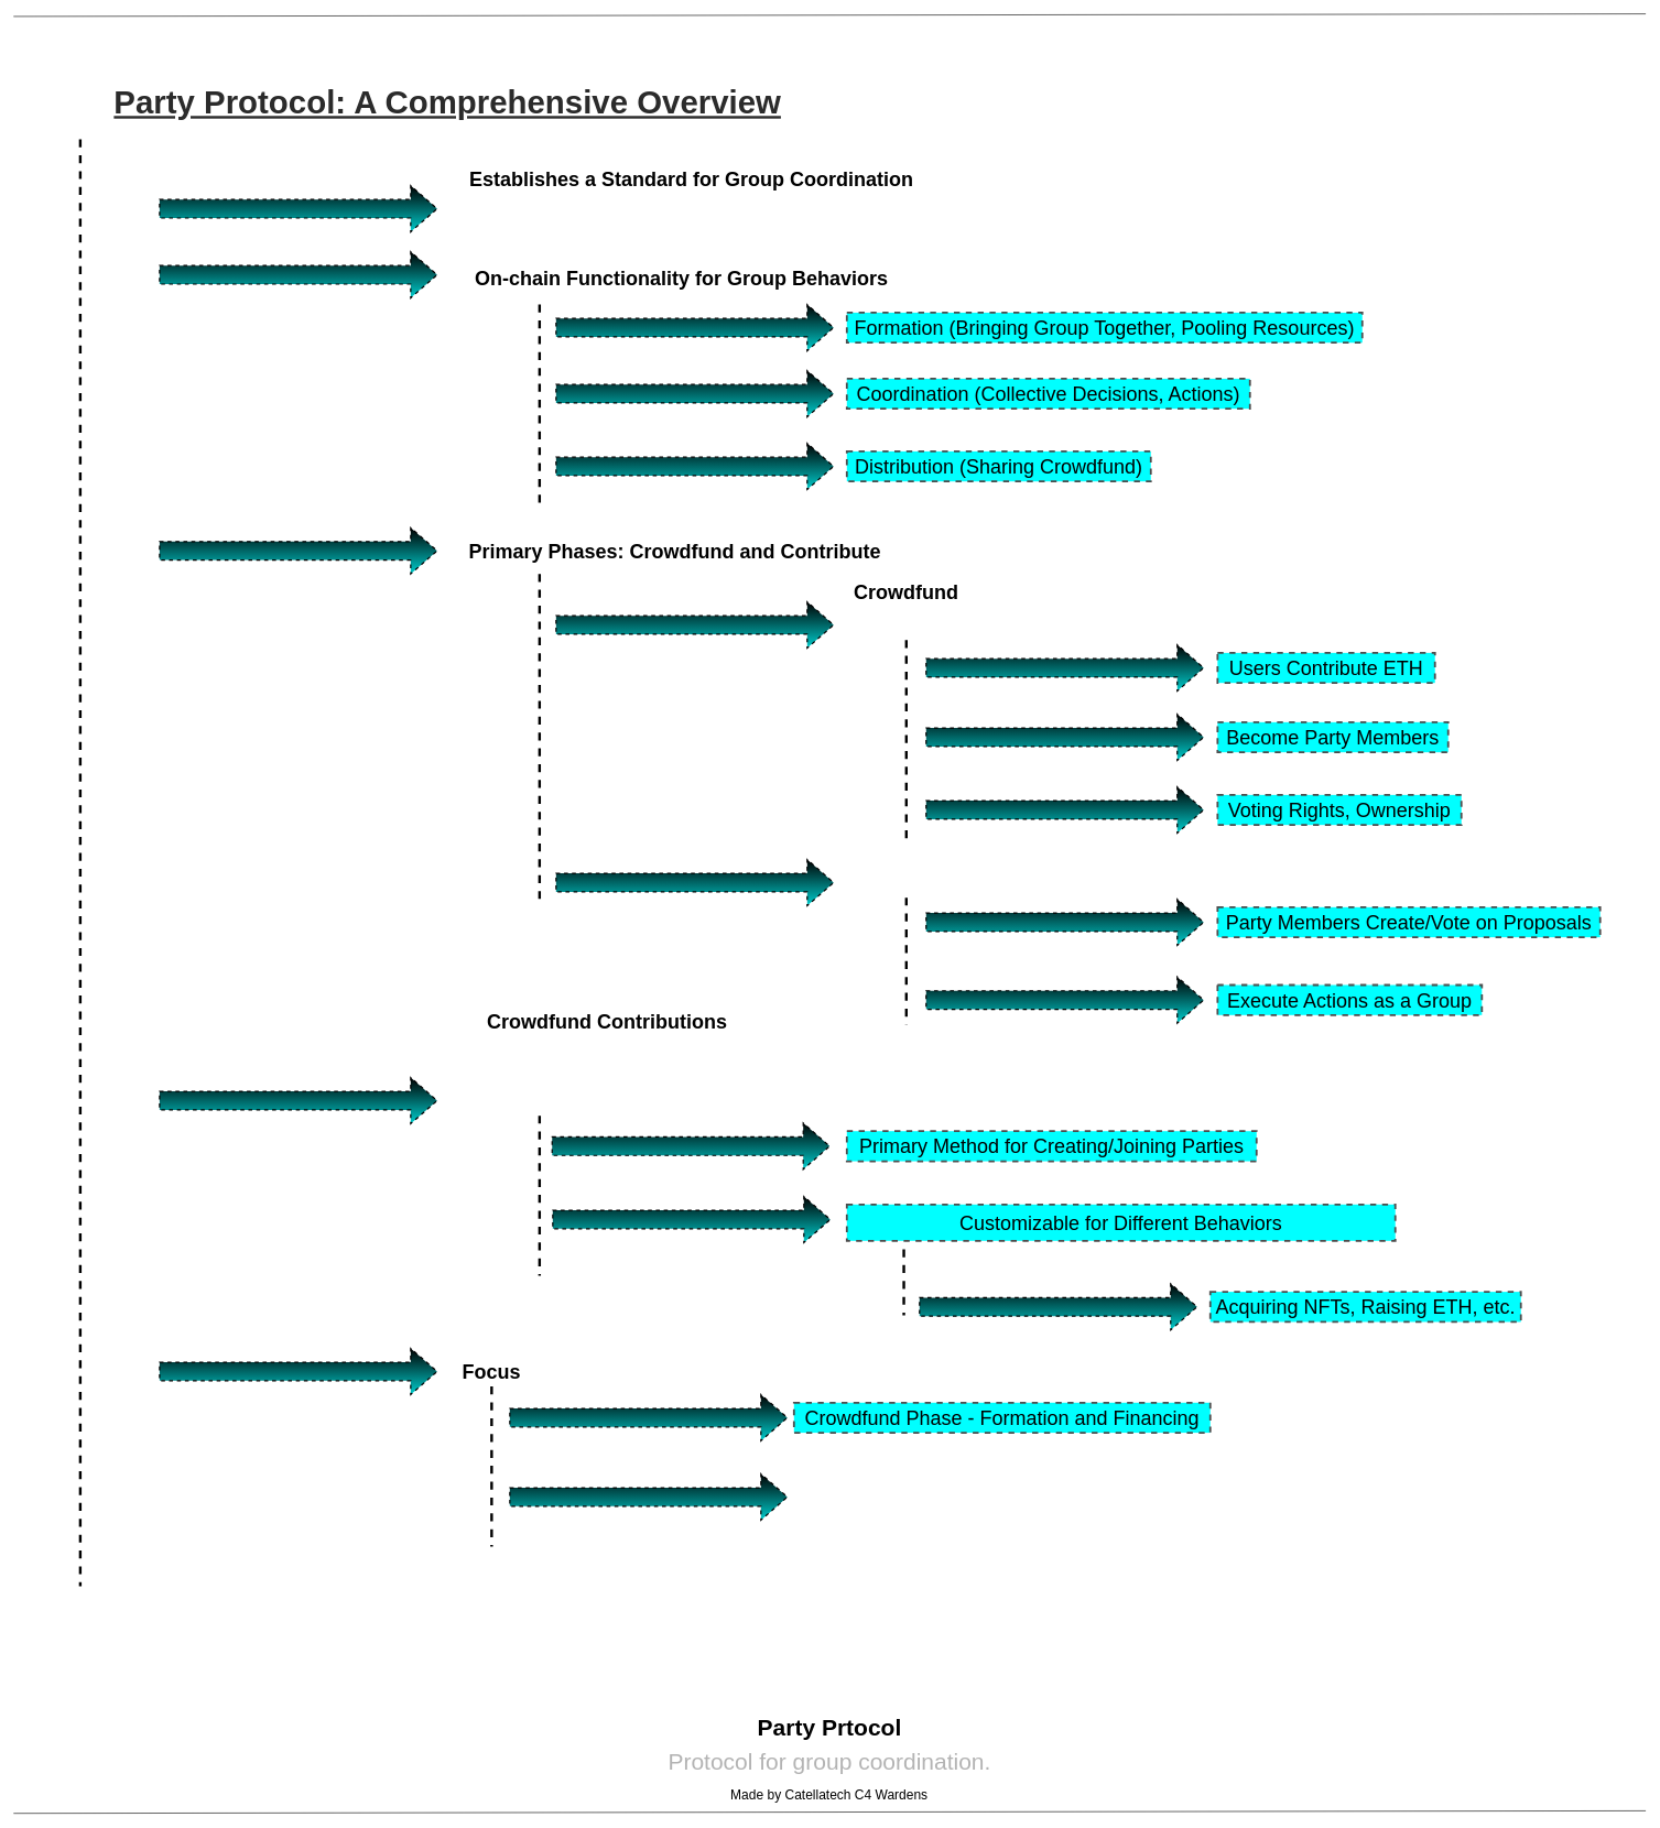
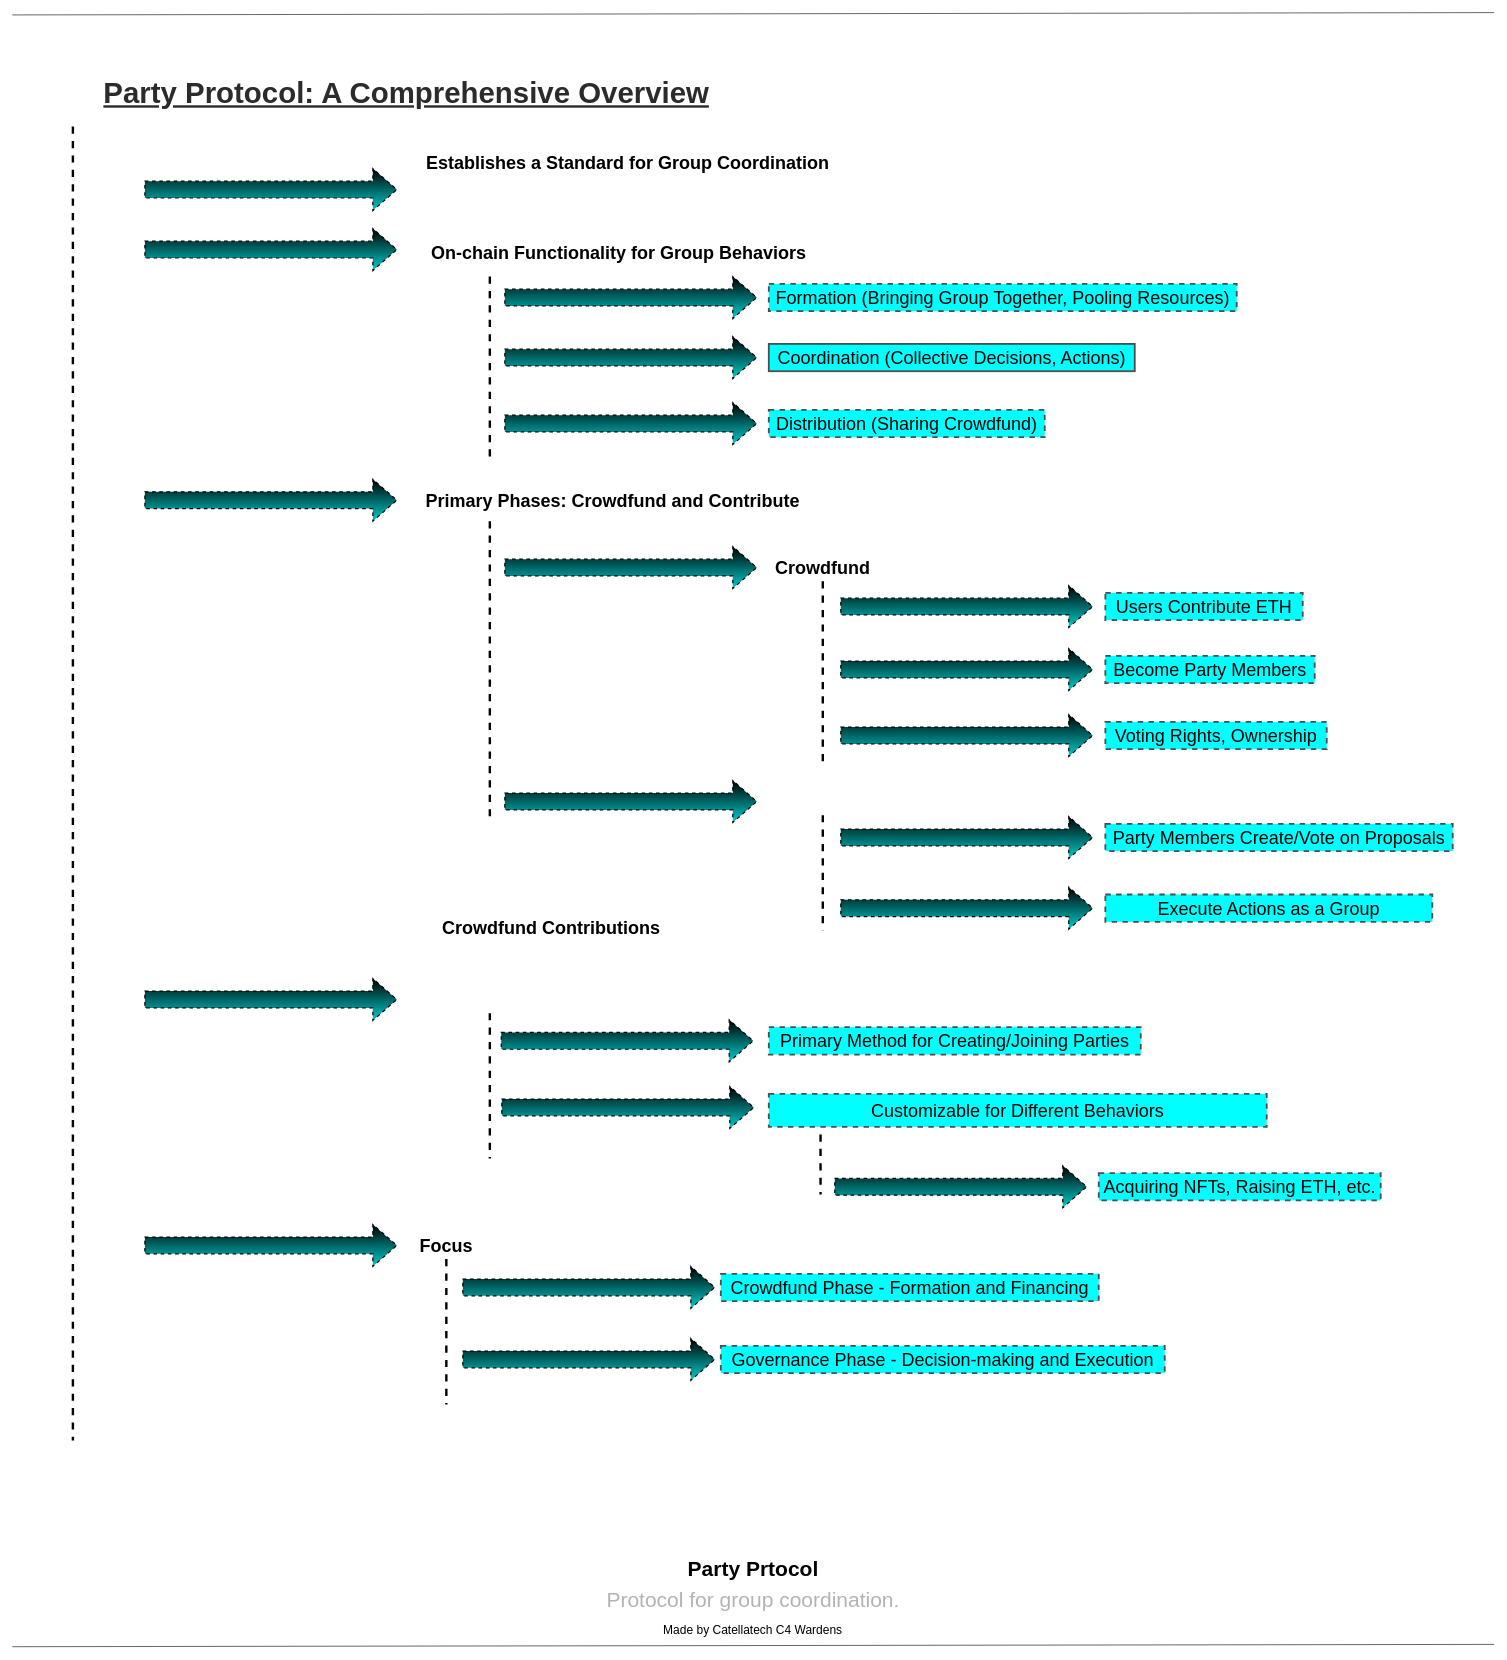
- <mxCell id="20" value="&lt;div style=&quot;&quot;&gt;&lt;font style=&quot;font-size: 30px;&quot;&gt;Coordination (Collective Decisions, Actions)&lt;/font&gt;&lt;br&gt;&lt;/div&gt;" style="rounded=0;whiteSpace=wrap;html=1;fontFamily=Helvetica;fontSize=11;fontColor=default;gradientColor=none;fillColor=#00FFFF;align=center;dashed=1;strokeWidth=3;strokeColor=#4D4D4D;" vertex="1" parent="1"><mxGeometry x="1281" y="572.24" width="610" height="45.52" as="geometry" /></mxCell>
+ <mxCell id="20" value="&lt;div style=&quot;&quot;&gt;&lt;font style=&quot;font-size: 30px;&quot;&gt;Coordination (Collective Decisions, Actions)&lt;/font&gt;&lt;br&gt;&lt;/div&gt;" style="rounded=0;whiteSpace=wrap;html=1;fontFamily=Helvetica;fontSize=11;fontColor=default;gradientColor=none;fillColor=#00FFFF;align=center;dashed=0;strokeWidth=3;strokeColor=#4D4D4D;" vertex="1" parent="1"><mxGeometry x="1281" y="572.24" width="610" height="45.52" as="geometry" /></mxCell>
- <mxCell id="27" value="&lt;div style=&quot;&quot;&gt;&lt;b&gt;&lt;font style=&quot;font-size: 30px;&quot;&gt;Crowdfund&lt;/font&gt;&lt;/b&gt;&lt;br&gt;&lt;/div&gt;" style="rounded=0;whiteSpace=wrap;html=1;fontFamily=Helvetica;fontSize=11;fillColor=none;align=center;dashed=1;strokeWidth=3;strokeColor=none;" vertex="1" parent="1"><mxGeometry x="1281" y="872.24" width="180" height="45.52" as="geometry" /></mxCell>
+ <mxCell id="27" value="&lt;div style=&quot;&quot;&gt;&lt;b&gt;&lt;font style=&quot;font-size: 30px;&quot;&gt;Crowdfund&lt;/font&gt;&lt;/b&gt;&lt;br&gt;&lt;/div&gt;" style="rounded=0;whiteSpace=wrap;html=1;fontFamily=Helvetica;fontSize=11;fillColor=none;align=center;dashed=1;strokeWidth=3;strokeColor=none;" vertex="1" parent="1"><mxGeometry x="1281" y="922.24" width="180" height="45.52" as="geometry" /></mxCell>
- <mxCell id="40" value="&lt;div style=&quot;&quot;&gt;&lt;font style=&quot;font-size: 30px;&quot;&gt;Execute Actions as a Group&lt;/font&gt;&lt;br&gt;&lt;/div&gt;" style="rounded=0;whiteSpace=wrap;html=1;fontFamily=Helvetica;fontSize=11;fontColor=default;gradientColor=none;fillColor=#00FFFF;align=center;dashed=1;strokeWidth=3;strokeColor=#4D4D4D;" vertex="1" parent="1"><mxGeometry x="1842" y="1490" width="400" height="45.52" as="geometry" /></mxCell>
+ <mxCell id="40" value="&lt;div style=&quot;&quot;&gt;&lt;font style=&quot;font-size: 30px;&quot;&gt;Execute Actions as a Group&lt;/font&gt;&lt;br&gt;&lt;/div&gt;" style="rounded=0;whiteSpace=wrap;html=1;fontFamily=Helvetica;fontSize=11;fontColor=default;gradientColor=none;fillColor=#00FFFF;align=center;dashed=1;strokeWidth=3;strokeColor=#4D4D4D;" vertex="1" parent="1"><mxGeometry x="1842" y="1490" width="545" height="45.52" as="geometry" /></mxCell>
+ <mxCell id="57" value="&lt;div style=&quot;&quot;&gt;&lt;font style=&quot;font-size: 30px;&quot;&gt;Governance Phase - Decision-making and Execution&lt;/font&gt;&lt;br&gt;&lt;/div&gt;" style="rounded=0;whiteSpace=wrap;html=1;fontFamily=Helvetica;fontSize=11;fontColor=default;gradientColor=none;fillColor=#00FFFF;align=center;dashed=1;strokeWidth=3;strokeColor=#4D4D4D;" vertex="1" parent="1"><mxGeometry x="1201" y="2242.24" width="740" height="45.52" as="geometry" /></mxCell>
